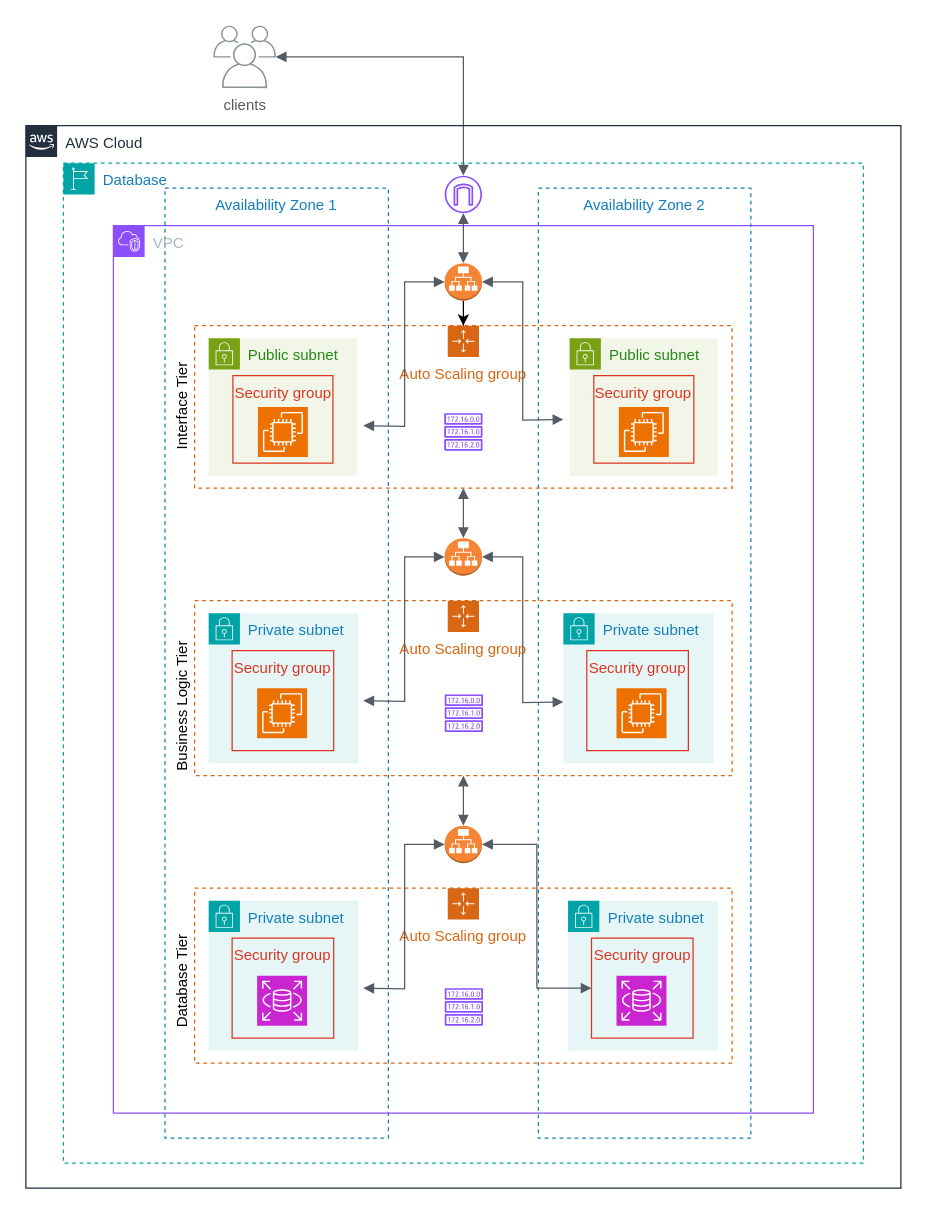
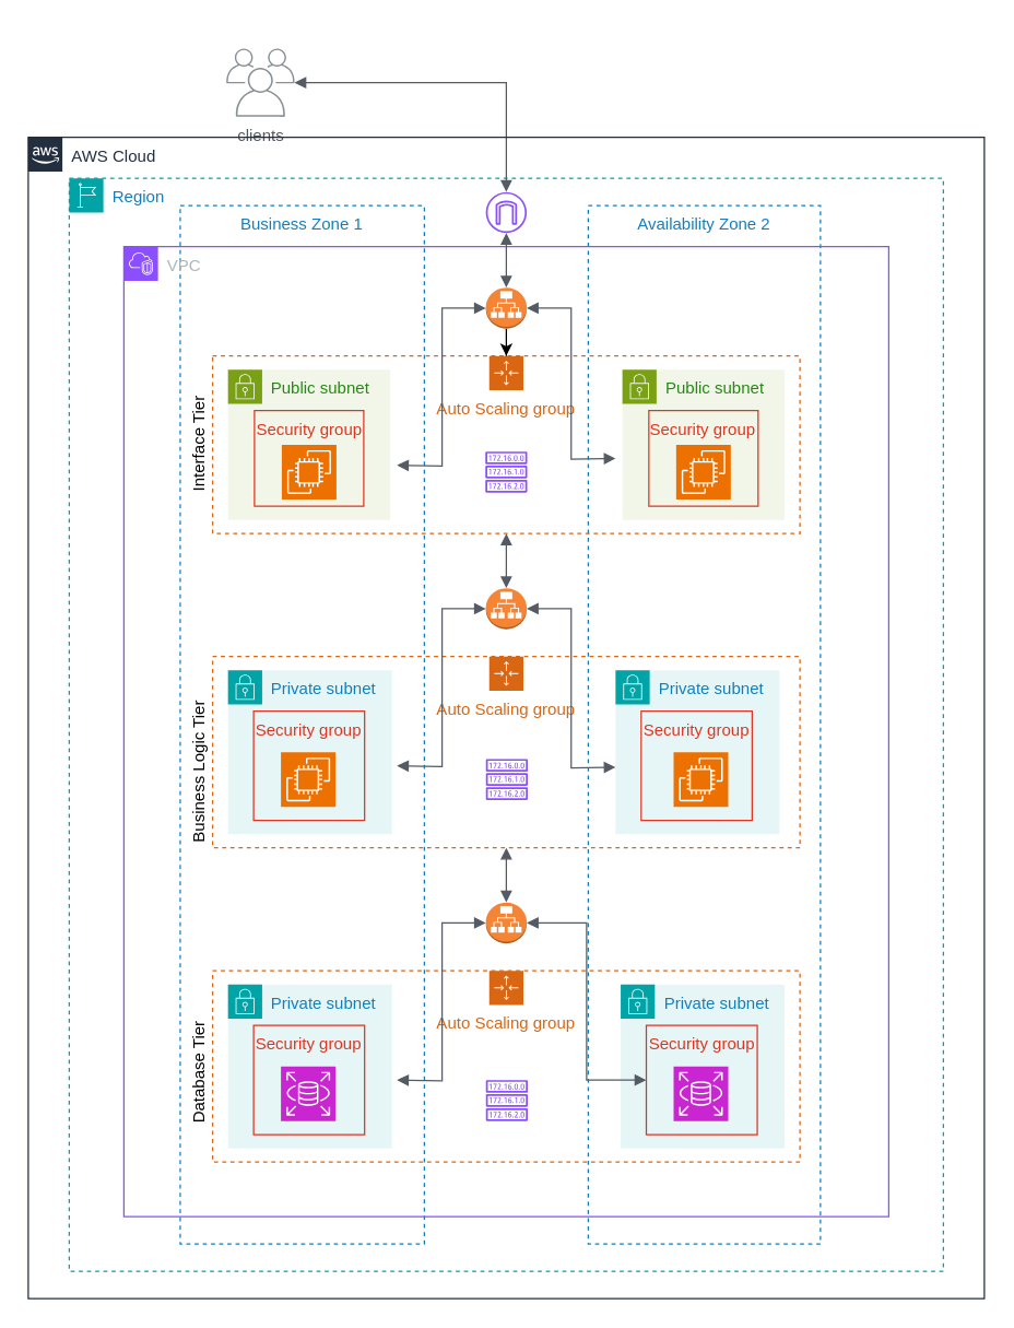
- <mxCell id="47" value="clients" style="sketch=0;outlineConnect=0;gradientColor=none;fontColor=#545B64;strokeColor=none;fillColor=#879196;dashed=0;verticalLabelPosition=bottom;verticalAlign=top;align=center;html=1;fontSize=12;fontStyle=0;aspect=fixed;shape=mxgraph.aws4.illustration_users;pointerEvents=1" vertex="1" parent="1"><mxGeometry x="170" y="20" width="50" height="50" as="geometry" /></mxCell>
+ <mxCell id="47" value="clients" style="sketch=0;outlineConnect=0;gradientColor=none;fontColor=#545B64;strokeColor=none;fillColor=#879196;dashed=0;verticalLabelPosition=bottom;verticalAlign=top;align=center;html=1;fontSize=12;fontStyle=0;aspect=fixed;shape=mxgraph.aws4.illustration_users;pointerEvents=1" vertex="1" parent="1"><mxGeometry x="165" y="35" width="50" height="50" as="geometry" /></mxCell>
- <mxCell id="2" value="Database" style="points=[[0,0],[0.25,0],[0.5,0],[0.75,0],[1,0],[1,0.25],[1,0.5],[1,0.75],[1,1],[0.75,1],[0.5,1],[0.25,1],[0,1],[0,0.75],[0,0.5],[0,0.25]];outlineConnect=0;gradientColor=none;html=1;whiteSpace=wrap;fontSize=12;fontStyle=0;container=1;pointerEvents=0;collapsible=0;recursiveResize=0;shape=mxgraph.aws4.group;grIcon=mxgraph.aws4.group_region;strokeColor=#00A4A6;fillColor=none;verticalAlign=top;align=left;spacingLeft=30;fontColor=#147EBA;dashed=1;" vertex="1" parent="1"><mxGeometry x="50" y="130" width="640" height="800" as="geometry" /></mxCell>
+ <mxCell id="2" value="Region" style="points=[[0,0],[0.25,0],[0.5,0],[0.75,0],[1,0],[1,0.25],[1,0.5],[1,0.75],[1,1],[0.75,1],[0.5,1],[0.25,1],[0,1],[0,0.75],[0,0.5],[0,0.25]];outlineConnect=0;gradientColor=none;html=1;whiteSpace=wrap;fontSize=12;fontStyle=0;container=1;pointerEvents=0;collapsible=0;recursiveResize=0;shape=mxgraph.aws4.group;grIcon=mxgraph.aws4.group_region;strokeColor=#00A4A6;fillColor=none;verticalAlign=top;align=left;spacingLeft=30;fontColor=#147EBA;dashed=1;" vertex="1" parent="1"><mxGeometry x="50" y="130" width="640" height="800" as="geometry" /></mxCell>
- <mxCell id="4" value="Availability Zone 1" style="fillColor=none;strokeColor=#147EBA;dashed=1;verticalAlign=top;fontStyle=0;fontColor=#147EBA;whiteSpace=wrap;html=1;" vertex="1" parent="2"><mxGeometry x="81.25" y="20" width="178.75" height="760" as="geometry" /></mxCell>
+ <mxCell id="4" value="Business Zone 1" style="fillColor=none;strokeColor=#147EBA;dashed=1;verticalAlign=top;fontStyle=0;fontColor=#147EBA;whiteSpace=wrap;html=1;" vertex="1" parent="2"><mxGeometry x="81.25" y="20" width="178.75" height="760" as="geometry" /></mxCell>
